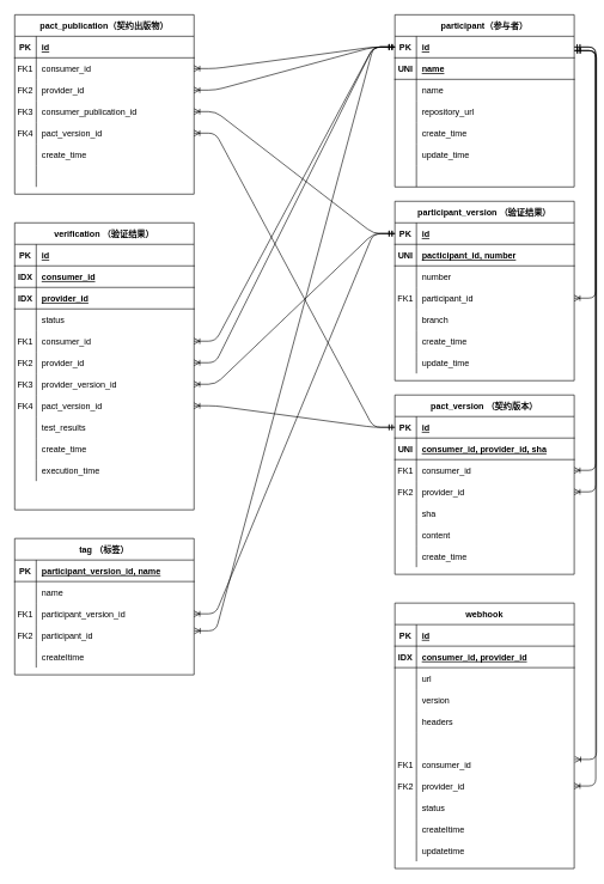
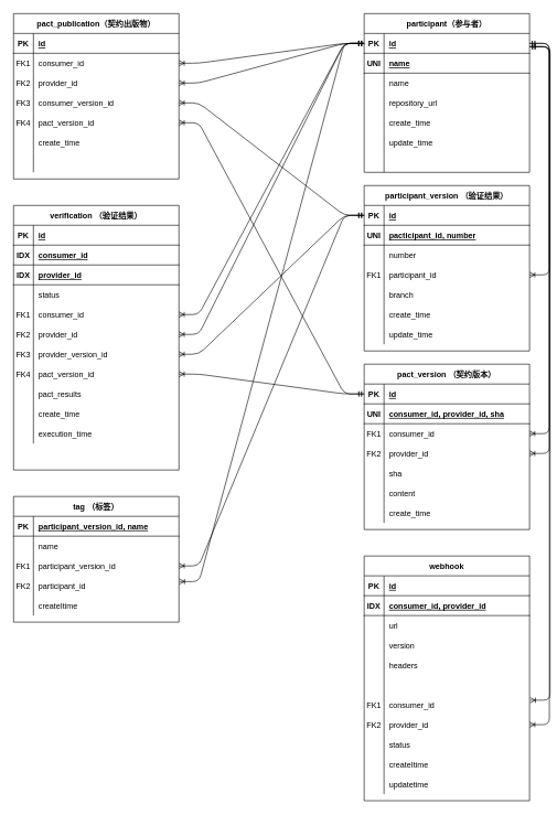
- <mxCell id="14" value="consumer_publication_id" style="shape=partialRectangle;overflow=hidden;connectable=0;fillColor=none;top=0;left=0;bottom=0;right=0;align=left;spacingLeft=6;" parent="12" vertex="1"><mxGeometry x="30" width="220" height="30" as="geometry" /></mxCell>
+ <mxCell id="14" value="consumer_version_id" style="shape=partialRectangle;overflow=hidden;connectable=0;fillColor=none;top=0;left=0;bottom=0;right=0;align=left;spacingLeft=6;" parent="12" vertex="1"><mxGeometry x="30" width="220" height="30" as="geometry" /></mxCell>
- <mxCell id="122" value="test_results" style="shape=partialRectangle;connectable=0;fillColor=none;top=0;left=0;bottom=0;right=0;align=left;spacingLeft=6;overflow=hidden;" parent="120" vertex="1"><mxGeometry x="30" width="220" height="30" as="geometry" /></mxCell>
+ <mxCell id="122" value="pact_results" style="shape=partialRectangle;connectable=0;fillColor=none;top=0;left=0;bottom=0;right=0;align=left;spacingLeft=6;overflow=hidden;" parent="120" vertex="1"><mxGeometry x="30" width="220" height="30" as="geometry" /></mxCell>
